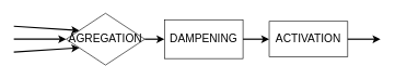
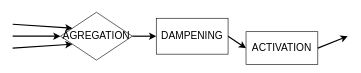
- <mxCell id="3" value="&lt;font style=&quot;font-size: 17px&quot;&gt;DAMPENING&lt;/font&gt;" style="rounded=0;whiteSpace=wrap;html=1;" parent="1" vertex="1"><mxGeometry x="250" y="30" width="120" height="60" as="geometry" /></mxCell>
+ <mxCell id="3" value="&lt;font style=&quot;font-size: 17px&quot;&gt;DAMPENING&lt;/font&gt;" style="rounded=0;whiteSpace=wrap;html=1;" parent="1" vertex="1"><mxGeometry x="260" y="30" width="120" height="60" as="geometry" /></mxCell>
- <mxCell id="5" value="&lt;font style=&quot;font-size: 17px&quot;&gt;ACTIVATION&lt;/font&gt;" style="rounded=0;whiteSpace=wrap;html=1;" parent="1" vertex="1"><mxGeometry x="410" y="32.5" width="120" height="55" as="geometry" /></mxCell>
+ <mxCell id="5" value="&lt;font style=&quot;font-size: 17px&quot;&gt;ACTIVATION&lt;/font&gt;" style="rounded=0;whiteSpace=wrap;html=1;" parent="1" vertex="1"><mxGeometry x="410" y="52.5" width="120" height="55" as="geometry" /></mxCell>
